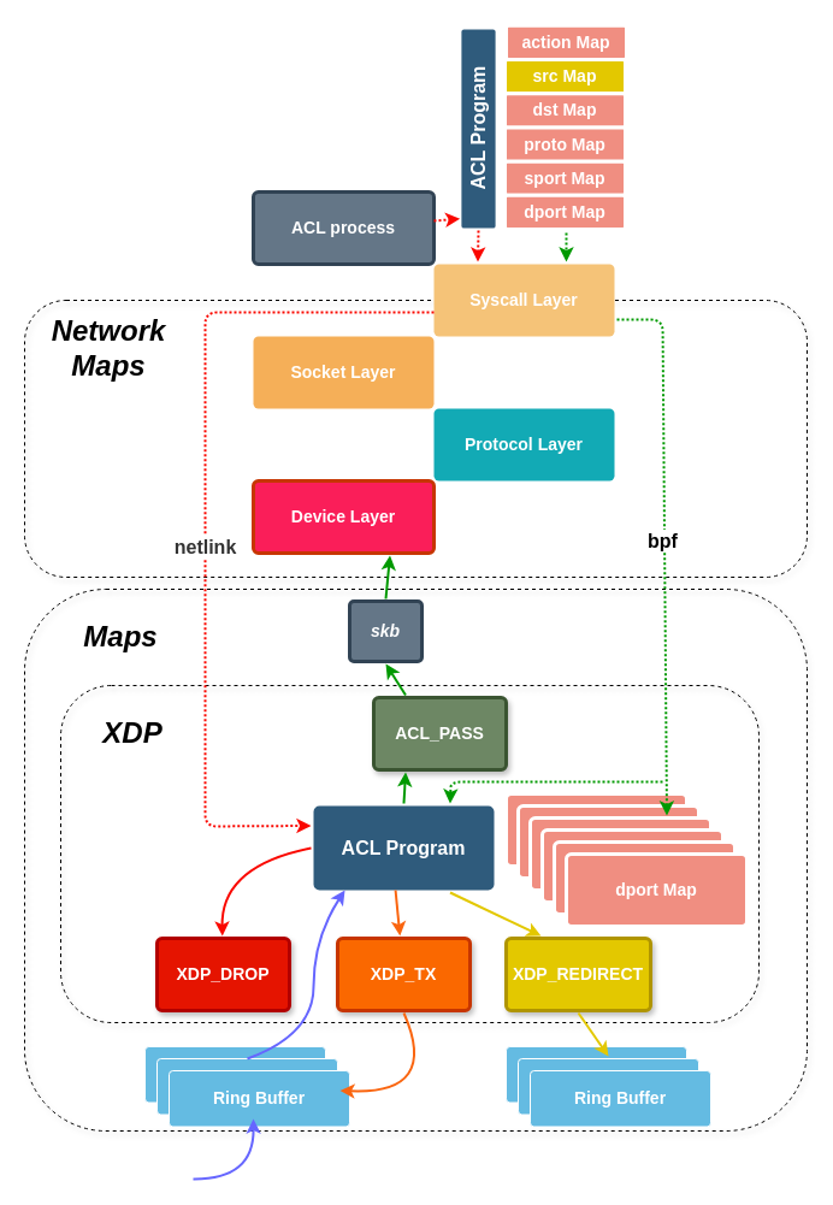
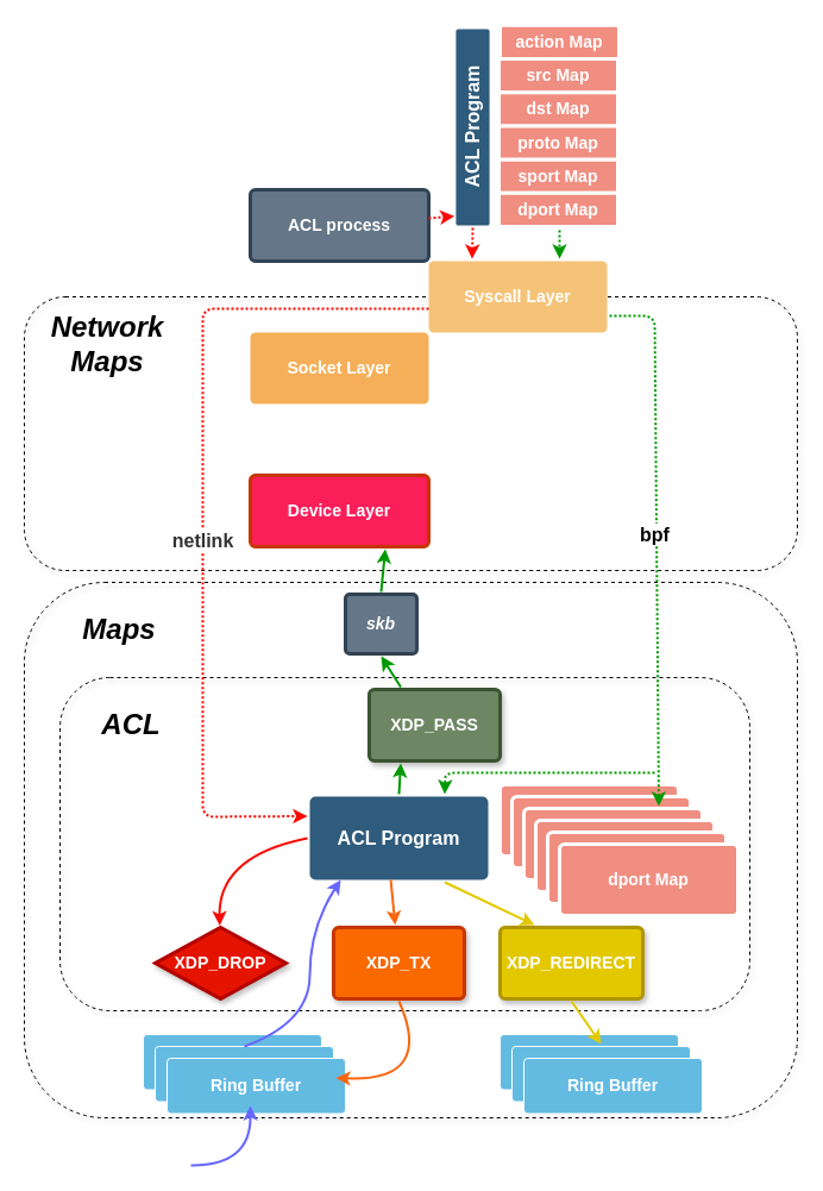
- <mxCell id="56" value="&lt;b&gt;src Map&lt;/b&gt;" style="rounded=1;whiteSpace=wrap;html=1;shadow=0;labelBackgroundColor=none;strokeColor=#FFFFFF;strokeWidth=3;fillColor=#e3c800;fontFamily=Helvetica;fontSize=14;fontColor=#FFFFFF;align=center;spacing=5;fontStyle=0;arcSize=7;perimeterSpacing=2;" parent="55" vertex="1"><mxGeometry x="-3" y="-6.345" width="100" height="28.2" as="geometry" /></mxCell>
+ <mxCell id="56" value="&lt;b&gt;src Map&lt;/b&gt;" style="rounded=1;whiteSpace=wrap;html=1;shadow=0;labelBackgroundColor=none;strokeColor=#FFFFFF;strokeWidth=3;fillColor=#f08e81;fontFamily=Helvetica;fontSize=14;fontColor=#FFFFFF;align=center;spacing=5;fontStyle=0;arcSize=7;perimeterSpacing=2;" parent="55" vertex="1"><mxGeometry x="-3" y="-6.345" width="100" height="28.2" as="geometry" /></mxCell>
- <mxCell id="6" value="Protocol Layer" style="rounded=1;whiteSpace=wrap;html=1;shadow=0;labelBackgroundColor=none;strokeColor=none;strokeWidth=3;fillColor=#12aab5;fontFamily=Helvetica;fontSize=14;fontColor=#FFFFFF;align=center;spacing=5;fontStyle=1;arcSize=7;perimeterSpacing=2;" parent="1" vertex="1"><mxGeometry x="360" y="339" width="150" height="60" as="geometry" /></mxCell>
- <mxCell id="26" value="XDP" style="text;html=1;strokeColor=none;fillColor=none;align=center;verticalAlign=middle;whiteSpace=wrap;rounded=0;shadow=1;glass=0;dashed=1;comic=0;fontStyle=3;fontSize=24;" parent="1" vertex="1"><mxGeometry x="90" y="599" width="40" height="20" as="geometry" /></mxCell>
+ <mxCell id="26" value="ACL" style="text;html=1;strokeColor=none;fillColor=none;align=center;verticalAlign=middle;whiteSpace=wrap;rounded=0;shadow=1;glass=0;dashed=1;comic=0;fontStyle=3;fontSize=24;" parent="1" vertex="1"><mxGeometry x="90" y="599" width="40" height="20" as="geometry" /></mxCell>
- <mxCell id="9" value="ACL_PASS" style="rounded=1;whiteSpace=wrap;html=1;shadow=1;labelBackgroundColor=none;strokeColor=#3A5431;strokeWidth=3;fillColor=#6d8764;fontFamily=Helvetica;fontSize=14;fontColor=#ffffff;align=center;spacing=5;fontStyle=1;arcSize=7;perimeterSpacing=2;comic=0;glass=0;" parent="1" vertex="1"><mxGeometry x="310" y="579" width="110" height="60" as="geometry" /></mxCell>
+ <mxCell id="9" value="XDP_PASS" style="rounded=1;whiteSpace=wrap;html=1;shadow=1;labelBackgroundColor=none;strokeColor=#3A5431;strokeWidth=3;fillColor=#6d8764;fontFamily=Helvetica;fontSize=14;fontColor=#ffffff;align=center;spacing=5;fontStyle=1;arcSize=7;perimeterSpacing=2;comic=0;glass=0;" parent="1" vertex="1"><mxGeometry x="310" y="579" width="110" height="60" as="geometry" /></mxCell>
- <mxCell id="8" value="XDP_DROP" style="rounded=1;whiteSpace=wrap;html=1;shadow=1;labelBackgroundColor=none;strokeColor=#B20000;strokeWidth=3;fillColor=#e51400;fontFamily=Helvetica;fontSize=14;fontColor=#ffffff;align=center;spacing=5;fontStyle=1;arcSize=7;perimeterSpacing=2;comic=0;glass=0;" parent="1" vertex="1"><mxGeometry x="130" y="779" width="110" height="60" as="geometry" /></mxCell>
+ <mxCell id="8" value="XDP_DROP" style="rhombus;whiteSpace=wrap;html=1;shadow=1;labelBackgroundColor=none;strokeColor=#B20000;strokeWidth=3;fillColor=#e51400;fontFamily=Helvetica;fontSize=14;fontColor=#ffffff;align=center;spacing=5;fontStyle=1;arcSize=7;perimeterSpacing=2;comic=0;glass=0;" parent="1" vertex="1"><mxGeometry x="130" y="779" width="110" height="60" as="geometry" /></mxCell>
